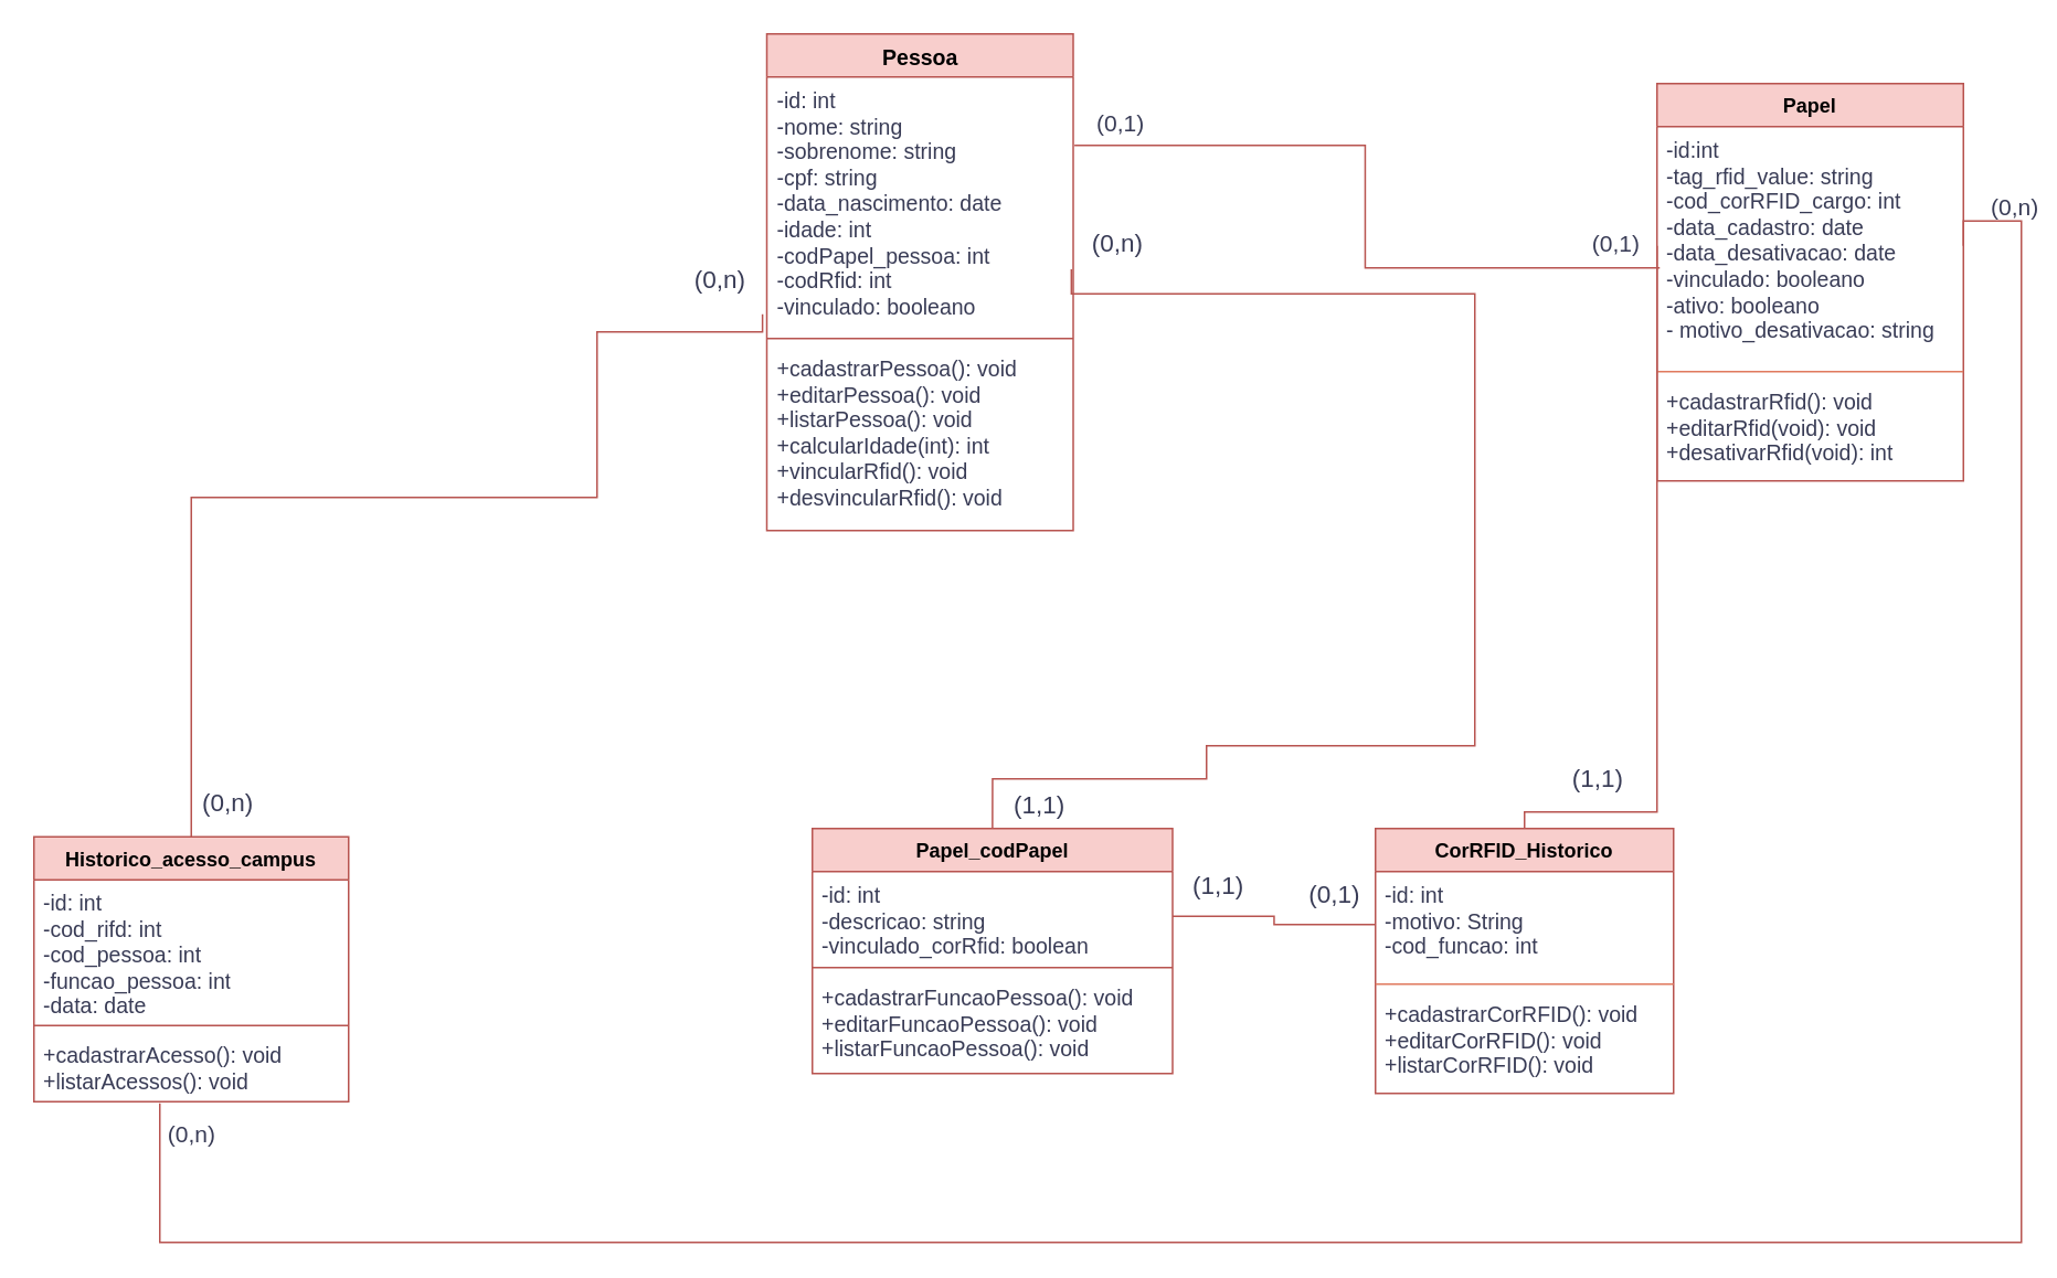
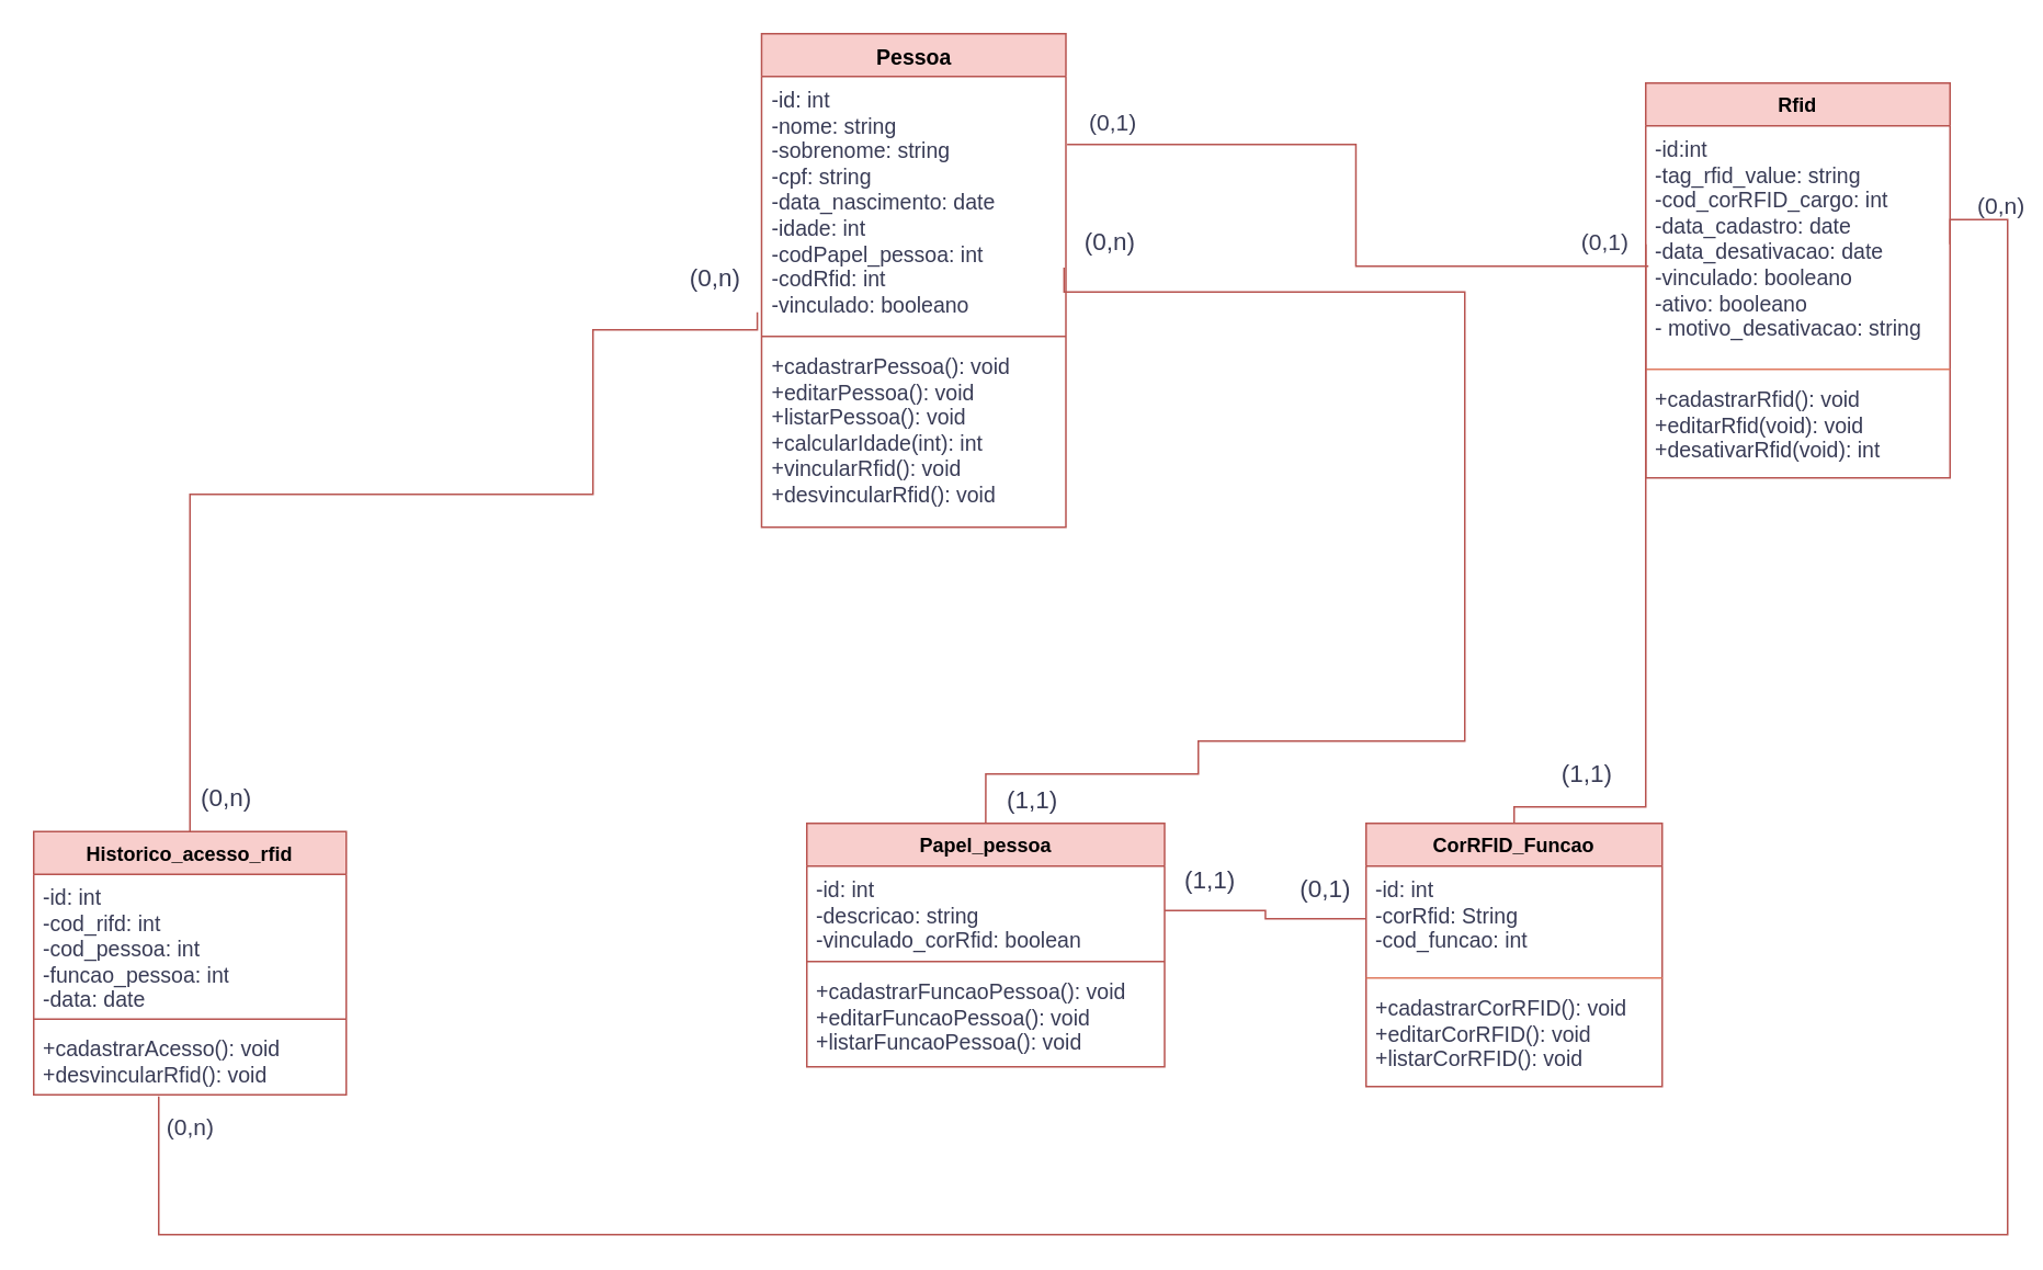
- <mxCell id="2" value="Papel" style="swimlane;fontStyle=1;align=center;verticalAlign=top;childLayout=stackLayout;horizontal=1;startSize=26;horizontalStack=0;resizeParent=1;resizeParentMax=0;resizeLast=0;collapsible=1;marginBottom=0;whiteSpace=wrap;html=1;strokeColor=#b85450;fillColor=#f8cecc;labelBackgroundColor=none;" parent="1" vertex="1"><mxGeometry x="1000" y="50" width="185" height="240" as="geometry" /></mxCell>
+ <mxCell id="2" value="Rfid" style="swimlane;fontStyle=1;align=center;verticalAlign=top;childLayout=stackLayout;horizontal=1;startSize=26;horizontalStack=0;resizeParent=1;resizeParentMax=0;resizeLast=0;collapsible=1;marginBottom=0;whiteSpace=wrap;html=1;strokeColor=#b85450;fillColor=#f8cecc;labelBackgroundColor=none;" parent="1" vertex="1"><mxGeometry x="1000" y="50" width="185" height="240" as="geometry" /></mxCell>
- <mxCell id="10" value="Papel_codPapel" style="swimlane;fontStyle=1;align=center;verticalAlign=top;childLayout=stackLayout;horizontal=1;startSize=26;horizontalStack=0;resizeParent=1;resizeParentMax=0;resizeLast=0;collapsible=1;marginBottom=0;whiteSpace=wrap;html=1;strokeColor=#b85450;fillColor=#f8cecc;labelBackgroundColor=none;" parent="1" vertex="1"><mxGeometry x="490" y="500" width="217.5" height="148" as="geometry" /></mxCell>
+ <mxCell id="10" value="Papel_pessoa" style="swimlane;fontStyle=1;align=center;verticalAlign=top;childLayout=stackLayout;horizontal=1;startSize=26;horizontalStack=0;resizeParent=1;resizeParentMax=0;resizeLast=0;collapsible=1;marginBottom=0;whiteSpace=wrap;html=1;strokeColor=#b85450;fillColor=#f8cecc;labelBackgroundColor=none;" parent="1" vertex="1"><mxGeometry x="490" y="500" width="217.5" height="148" as="geometry" /></mxCell>
- <mxCell id="24" value="CorRFID_Historico" style="swimlane;fontStyle=1;align=center;verticalAlign=top;childLayout=stackLayout;horizontal=1;startSize=26;horizontalStack=0;resizeParent=1;resizeParentMax=0;resizeLast=0;collapsible=1;marginBottom=0;whiteSpace=wrap;html=1;strokeColor=#b85450;fillColor=#f8cecc;labelBackgroundColor=none;" parent="1" vertex="1"><mxGeometry x="830" y="500" width="180" height="160" as="geometry" /></mxCell>
+ <mxCell id="24" value="CorRFID_Funcao" style="swimlane;fontStyle=1;align=center;verticalAlign=top;childLayout=stackLayout;horizontal=1;startSize=26;horizontalStack=0;resizeParent=1;resizeParentMax=0;resizeLast=0;collapsible=1;marginBottom=0;whiteSpace=wrap;html=1;strokeColor=#b85450;fillColor=#f8cecc;labelBackgroundColor=none;" parent="1" vertex="1"><mxGeometry x="830" y="500" width="180" height="160" as="geometry" /></mxCell>
- <mxCell id="14" value="Historico_acesso_campus" style="swimlane;fontStyle=1;align=center;verticalAlign=top;childLayout=stackLayout;horizontal=1;startSize=26;horizontalStack=0;resizeParent=1;resizeParentMax=0;resizeLast=0;collapsible=1;marginBottom=0;whiteSpace=wrap;html=1;strokeColor=#b85450;fillColor=#f8cecc;labelBackgroundColor=none;" parent="1" vertex="1"><mxGeometry x="20" y="505" width="190" height="160" as="geometry" /></mxCell>
+ <mxCell id="14" value="Historico_acesso_rfid" style="swimlane;fontStyle=1;align=center;verticalAlign=top;childLayout=stackLayout;horizontal=1;startSize=26;horizontalStack=0;resizeParent=1;resizeParentMax=0;resizeLast=0;collapsible=1;marginBottom=0;whiteSpace=wrap;html=1;strokeColor=#b85450;fillColor=#f8cecc;labelBackgroundColor=none;" parent="1" vertex="1"><mxGeometry x="20" y="505" width="190" height="160" as="geometry" /></mxCell>
- <mxCell id="25" value="-id: int&lt;div style=&quot;font-size: 13px;&quot;&gt;-motivo: String&lt;br style=&quot;font-size: 13px;&quot;&gt;&lt;/div&gt;&lt;div style=&quot;font-size: 13px;&quot;&gt;-cod_funcao: int&lt;/div&gt;" style="text;strokeColor=none;fillColor=none;align=left;verticalAlign=top;spacingLeft=4;spacingRight=4;overflow=hidden;rotatable=0;points=[[0,0.5],[1,0.5]];portConstraint=eastwest;whiteSpace=wrap;html=1;fontColor=#393C56;fontSize=13;labelBackgroundColor=none;" parent="24" vertex="1"><mxGeometry y="26" width="180" height="64" as="geometry" /></mxCell>
+ <mxCell id="25" value="-id: int&lt;div style=&quot;font-size: 13px;&quot;&gt;-corRfid: String&lt;br style=&quot;font-size: 13px;&quot;&gt;&lt;/div&gt;&lt;div style=&quot;font-size: 13px;&quot;&gt;-cod_funcao: int&lt;/div&gt;" style="text;strokeColor=none;fillColor=none;align=left;verticalAlign=top;spacingLeft=4;spacingRight=4;overflow=hidden;rotatable=0;points=[[0,0.5],[1,0.5]];portConstraint=eastwest;whiteSpace=wrap;html=1;fontColor=#393C56;fontSize=13;labelBackgroundColor=none;" parent="24" vertex="1"><mxGeometry y="26" width="180" height="64" as="geometry" /></mxCell>
- <mxCell id="17" value="+cadastrarAcesso(): void&lt;div style=&quot;font-size: 13px;&quot;&gt;+listarAcessos(): void&lt;/div&gt;" style="text;strokeColor=none;fillColor=none;align=left;verticalAlign=top;spacingLeft=4;spacingRight=4;overflow=hidden;rotatable=0;points=[[0,0.5],[1,0.5]];portConstraint=eastwest;whiteSpace=wrap;html=1;fontColor=#393C56;fontSize=13;labelBackgroundColor=none;" parent="14" vertex="1"><mxGeometry y="118" width="190" height="42" as="geometry" /></mxCell>
+ <mxCell id="17" value="+cadastrarAcesso(): void&lt;div style=&quot;font-size: 13px;&quot;&gt;+desvincularRfid(): void&lt;/div&gt;" style="text;strokeColor=none;fillColor=none;align=left;verticalAlign=top;spacingLeft=4;spacingRight=4;overflow=hidden;rotatable=0;points=[[0,0.5],[1,0.5]];portConstraint=eastwest;whiteSpace=wrap;html=1;fontColor=#393C56;fontSize=13;labelBackgroundColor=none;" parent="14" vertex="1"><mxGeometry y="118" width="190" height="42" as="geometry" /></mxCell>
